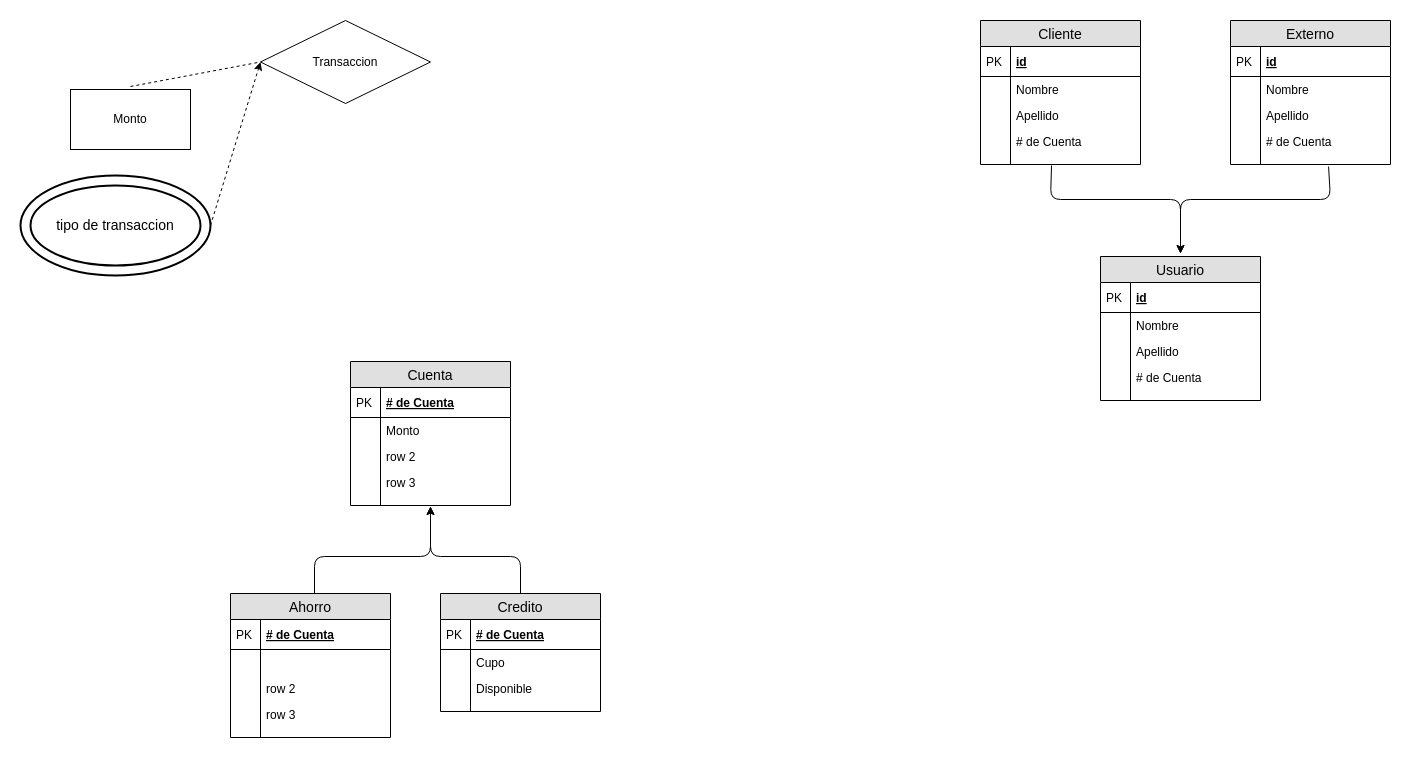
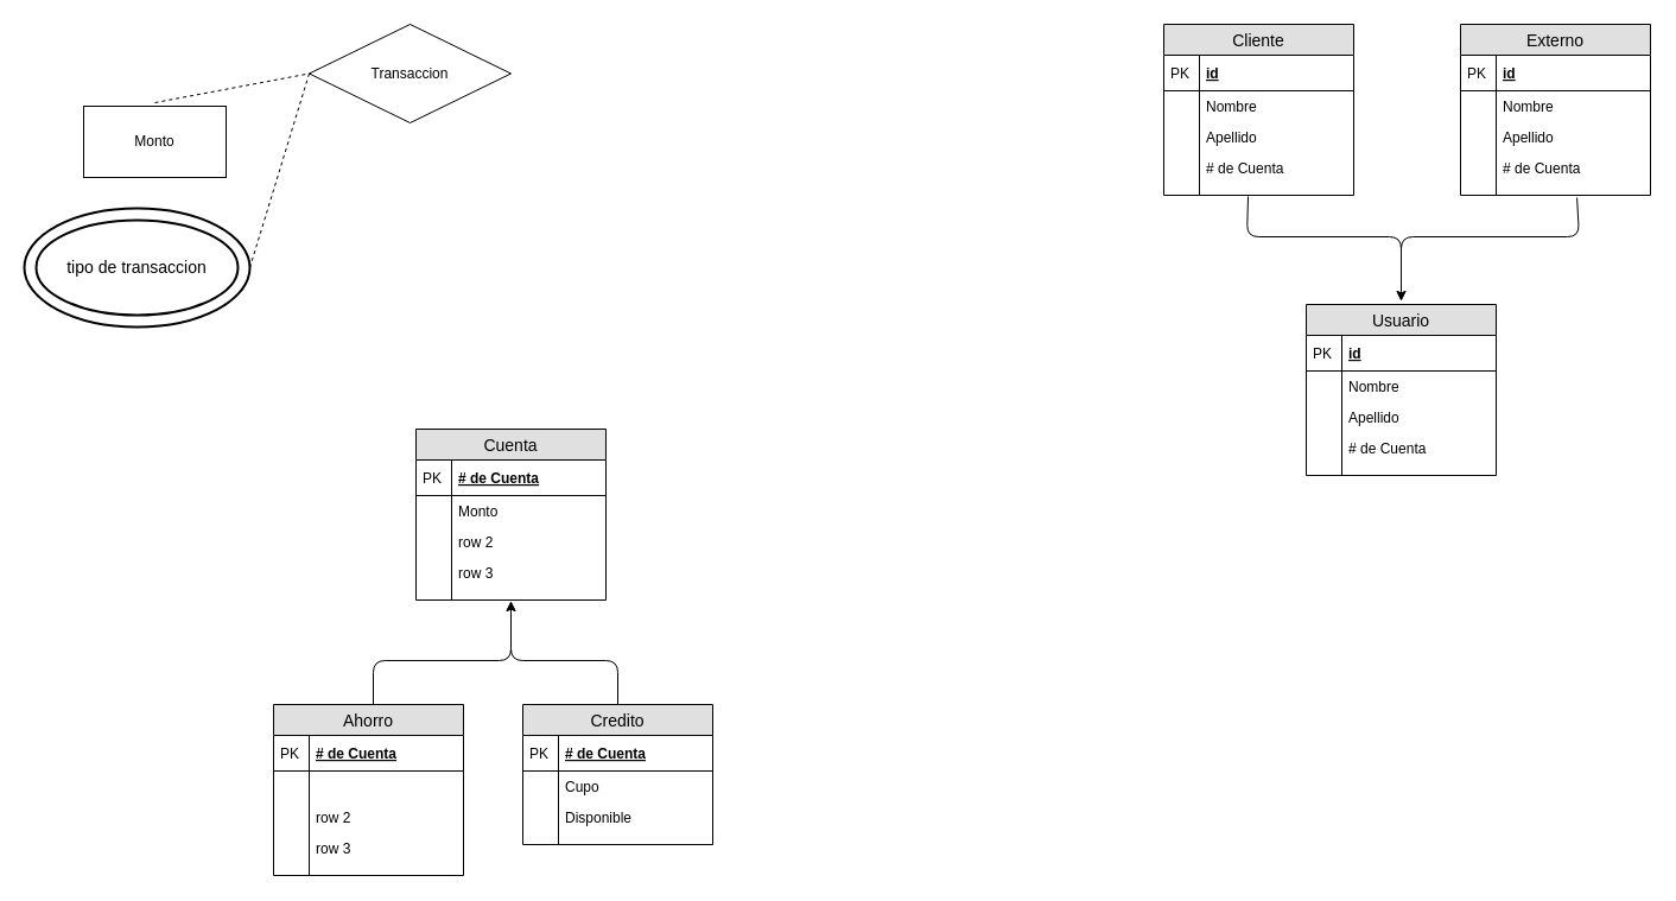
- <mxCell id="60" value="" style="endArrow=classic;dashed=1;html=1;exitX=1;exitY=0.5;exitDx=0;exitDy=0;entryX=0;entryY=0.5;entryDx=0;entryDy=0;" edge="1" parent="1" source="61" target="58"><mxGeometry width="50" height="50" relative="1" as="geometry"><mxPoint x="250" y="214" as="sourcePoint" /><mxPoint x="340" y="214" as="targetPoint" /></mxGeometry></mxCell>
+ <mxCell id="60" value="" style="endArrow=none;dashed=1;html=1;exitX=1;exitY=0.5;exitDx=0;exitDy=0;entryX=0;entryY=0.5;entryDx=0;entryDy=0;" edge="1" parent="1" source="61" target="58"><mxGeometry width="50" height="50" relative="1" as="geometry"><mxPoint x="250" y="214" as="sourcePoint" /><mxPoint x="340" y="214" as="targetPoint" /></mxGeometry></mxCell>
